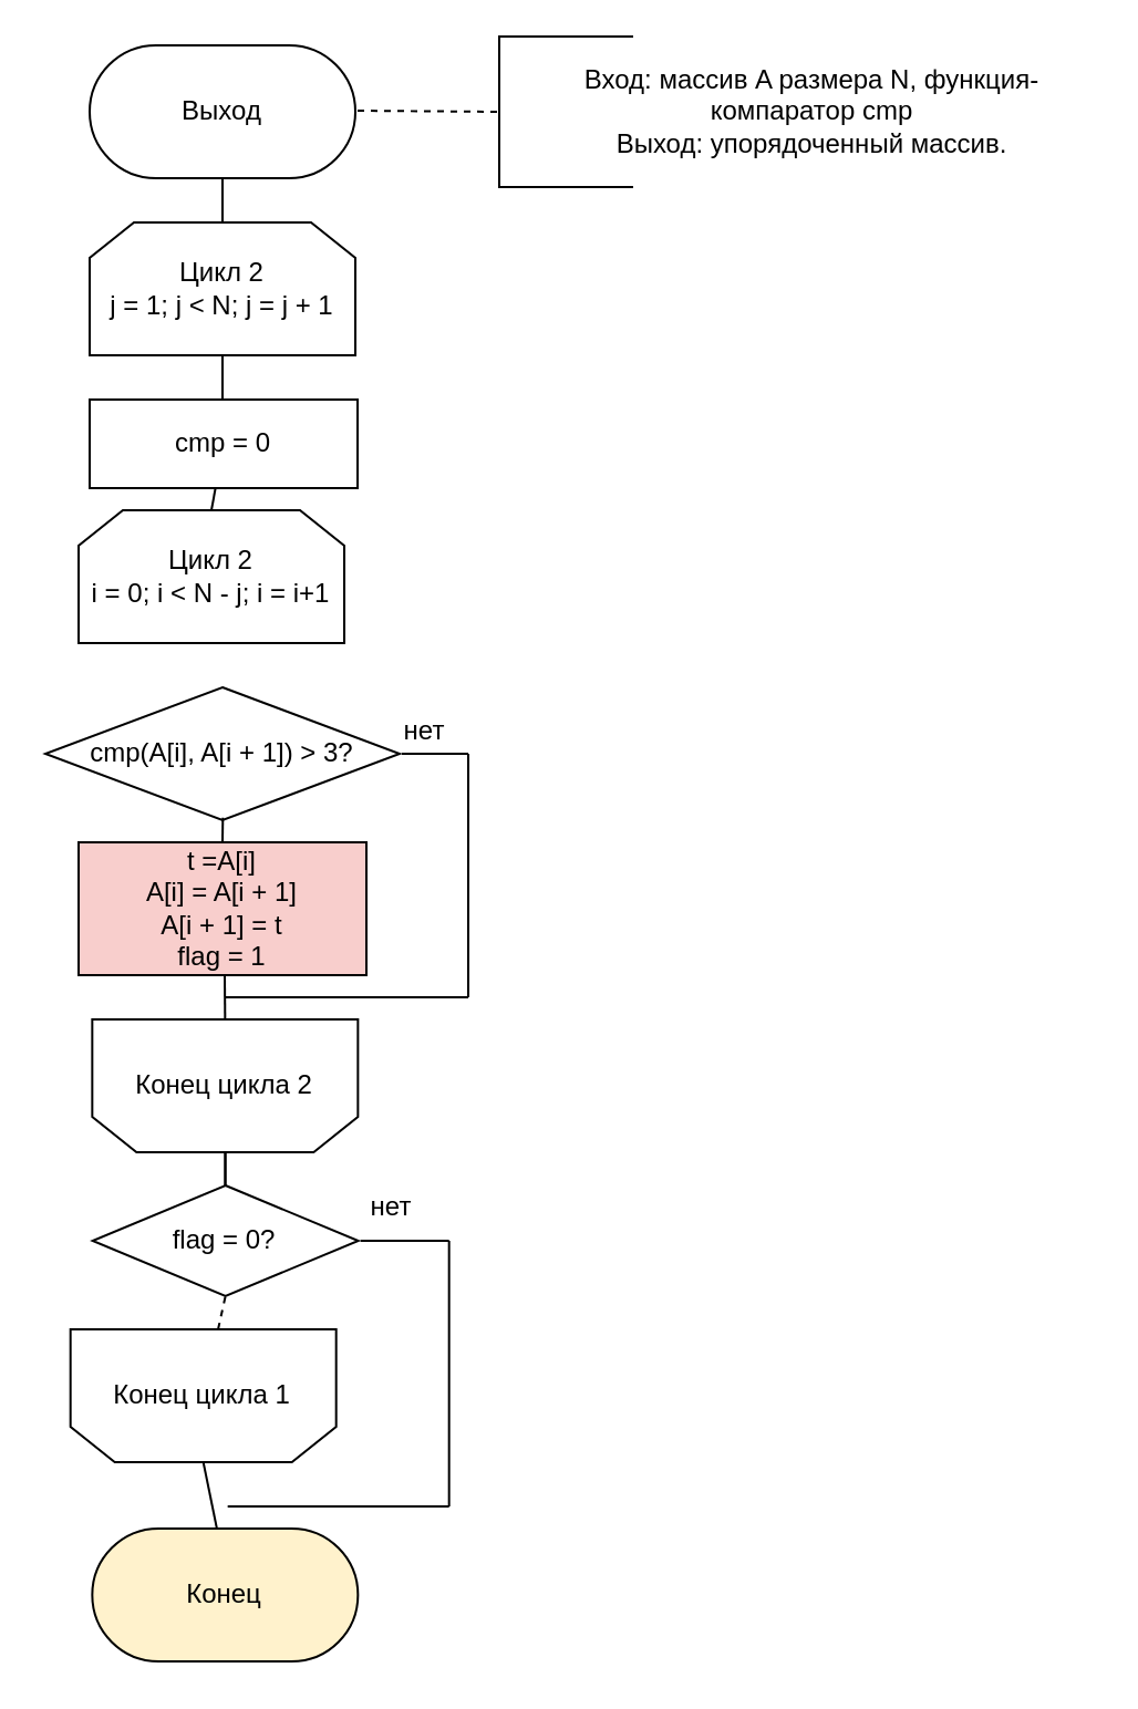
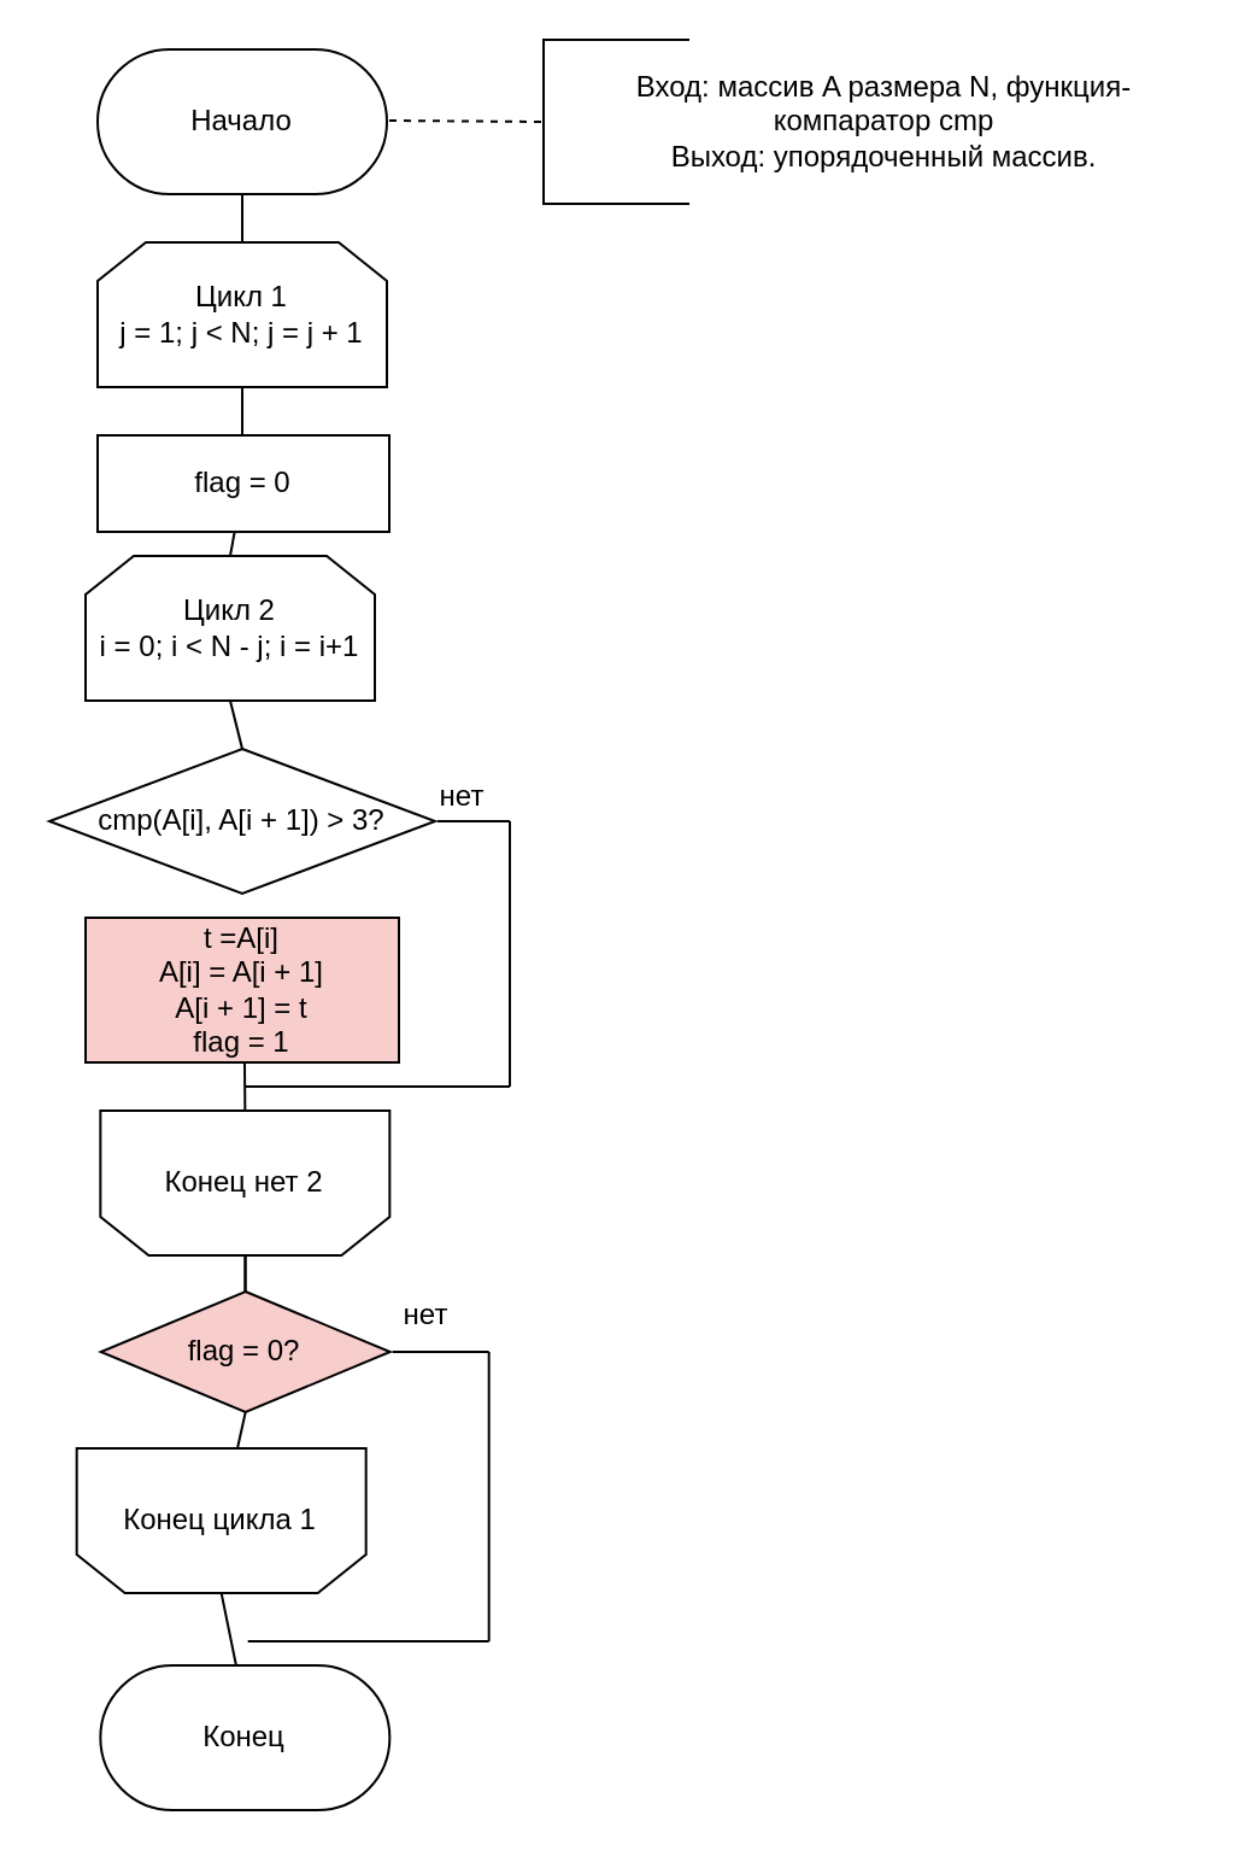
- <mxCell id="2" value="Выход" style="rounded=1;whiteSpace=wrap;html=1;arcSize=50;" parent="1" vertex="1"><mxGeometry x="40" y="20" width="120" height="60" as="geometry" /></mxCell>
+ <mxCell id="2" value="Начало" style="rounded=1;whiteSpace=wrap;html=1;arcSize=50;" parent="1" vertex="1"><mxGeometry x="40" y="20" width="120" height="60" as="geometry" /></mxCell>
- <mxCell id="4" value="Цикл 2&lt;br&gt;j = 1; j &amp;lt; N; j = j + 1" style="shape=loopLimit;whiteSpace=wrap;html=1;" parent="1" vertex="1"><mxGeometry x="40" y="100" width="120" height="60" as="geometry" /></mxCell>
+ <mxCell id="4" value="Цикл 1&lt;br&gt;j = 1; j &amp;lt; N; j = j + 1" style="shape=loopLimit;whiteSpace=wrap;html=1;" parent="1" vertex="1"><mxGeometry x="40" y="100" width="120" height="60" as="geometry" /></mxCell>
- <mxCell id="14" value="cmp = 0" style="rounded=0;whiteSpace=wrap;html=1;" parent="1" vertex="1"><mxGeometry x="40" y="180" width="121" height="40" as="geometry" /></mxCell>
+ <mxCell id="14" value="flag = 0" style="rounded=0;whiteSpace=wrap;html=1;" parent="1" vertex="1"><mxGeometry x="40" y="180" width="121" height="40" as="geometry" /></mxCell>
+ <mxCell id="16" value="" style="endArrow=none;html=1;exitX=0.5;exitY=0;exitDx=0;exitDy=0;entryX=0.5;entryY=1;entryDx=0;entryDy=0;" parent="1" source="12" target="5" edge="1"><mxGeometry width="50" height="50" relative="1" as="geometry"><mxPoint x="61" y="310" as="sourcePoint" /><mxPoint x="111" y="260" as="targetPoint" /></mxGeometry></mxCell>
- <mxCell id="19" value="" style="endArrow=none;html=1;entryX=0.501;entryY=0.981;entryDx=0;entryDy=0;entryPerimeter=0;exitX=0.5;exitY=0;exitDx=0;exitDy=0;" parent="1" source="13" target="12" edge="1"><mxGeometry width="50" height="50" relative="1" as="geometry"><mxPoint x="102" y="380" as="sourcePoint" /><mxPoint x="151" y="410" as="targetPoint" /></mxGeometry></mxCell>
- <mxCell id="9" value="Конец цикла 2" style="shape=loopLimit;whiteSpace=wrap;html=1;direction=west;" parent="1" vertex="1"><mxGeometry x="41.17" y="460" width="120" height="60" as="geometry" /></mxCell>
+ <mxCell id="9" value="Конец нет 2" style="shape=loopLimit;whiteSpace=wrap;html=1;direction=west;" parent="1" vertex="1"><mxGeometry x="41.17" y="460" width="120" height="60" as="geometry" /></mxCell>
- <mxCell id="27" value="flag = 0?" style="rhombus;whiteSpace=wrap;html=1;" parent="1" vertex="1"><mxGeometry x="41.34" y="535" width="120" height="50" as="geometry" /></mxCell>
+ <mxCell id="27" value="flag = 0?" style="rhombus;whiteSpace=wrap;html=1;fillColor=#f8cecc;" parent="1" vertex="1"><mxGeometry x="41.34" y="535" width="120" height="50" as="geometry" /></mxCell>
- <mxCell id="31" value="" style="endArrow=none;html=1;entryX=0.5;entryY=1;entryDx=0;entryDy=0;dashed=1;" parent="1" source="24" target="27" edge="1"><mxGeometry width="50" height="50" relative="1" as="geometry"><mxPoint x="52.34" y="640" as="sourcePoint" /><mxPoint x="102.34" y="590" as="targetPoint" /></mxGeometry></mxCell>
+ <mxCell id="31" value="" style="endArrow=none;html=1;entryX=0.5;entryY=1;entryDx=0;entryDy=0;" parent="1" source="24" target="27" edge="1"><mxGeometry width="50" height="50" relative="1" as="geometry"><mxPoint x="52.34" y="640" as="sourcePoint" /><mxPoint x="102.34" y="590" as="targetPoint" /></mxGeometry></mxCell>
- <mxCell id="26" value="Конец" style="rounded=1;whiteSpace=wrap;html=1;arcSize=50;fillColor=#fff2cc;" parent="1" vertex="1"><mxGeometry x="41.17" y="690" width="120" height="60" as="geometry" /></mxCell>
+ <mxCell id="26" value="Конец" style="rounded=1;whiteSpace=wrap;html=1;arcSize=50;" parent="1" vertex="1"><mxGeometry x="41.17" y="690" width="120" height="60" as="geometry" /></mxCell>
